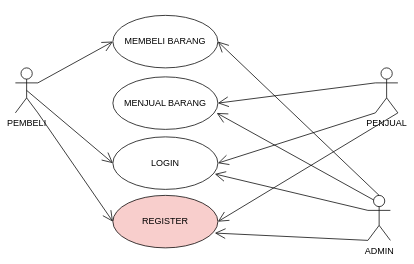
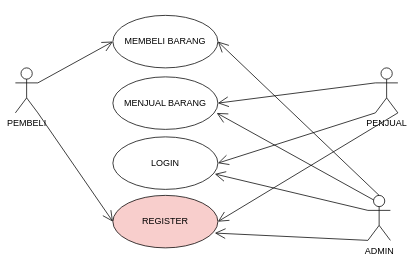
- <mxCell id="10" value="" style="endArrow=open;endFill=1;endSize=12;html=1;rounded=0;entryX=0;entryY=0.5;entryDx=0;entryDy=0;exitX=0.5;exitY=0.5;exitDx=0;exitDy=0;exitPerimeter=0;" edge="1" parent="1" source="2" target="8"><mxGeometry width="160" relative="1" as="geometry"><mxPoint x="160" y="230" as="sourcePoint" /><mxPoint x="320" y="230" as="targetPoint" /></mxGeometry></mxCell>
